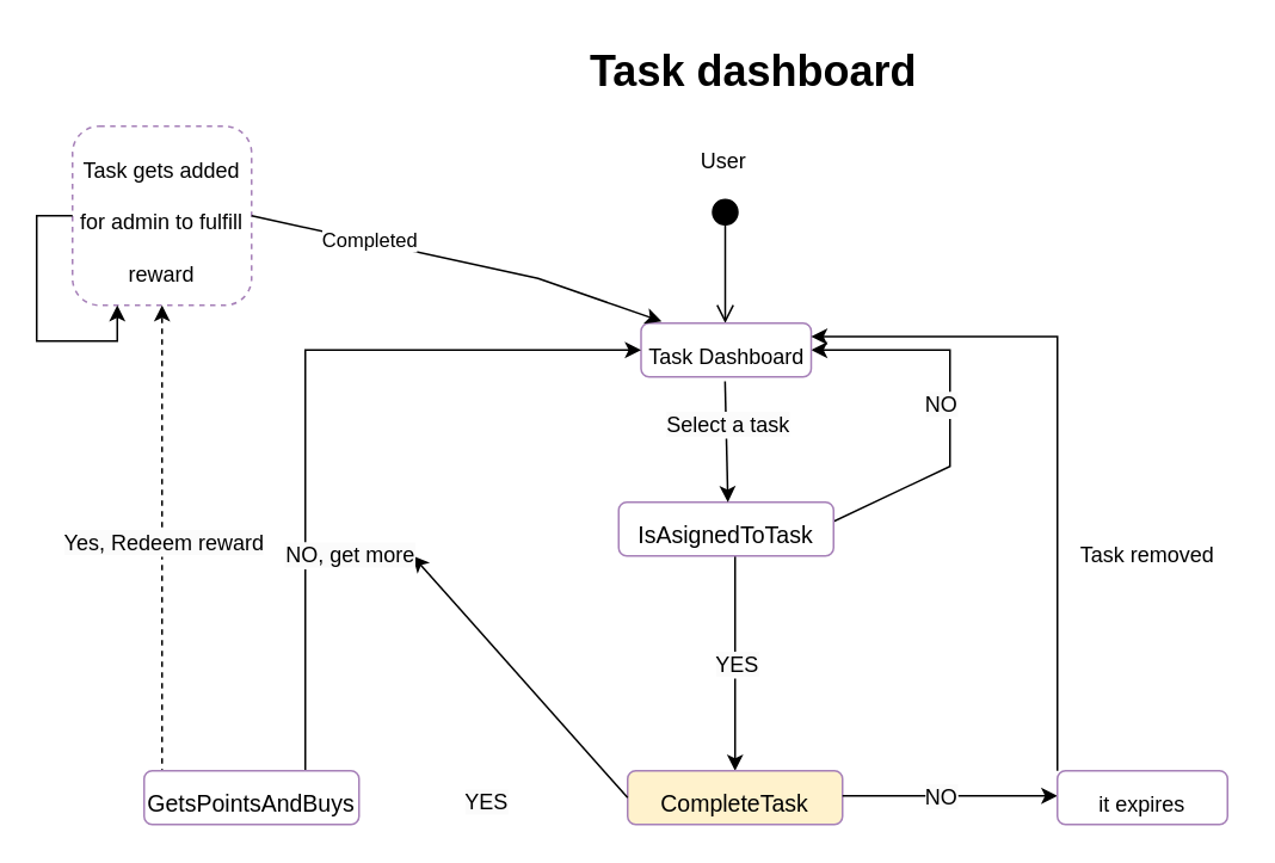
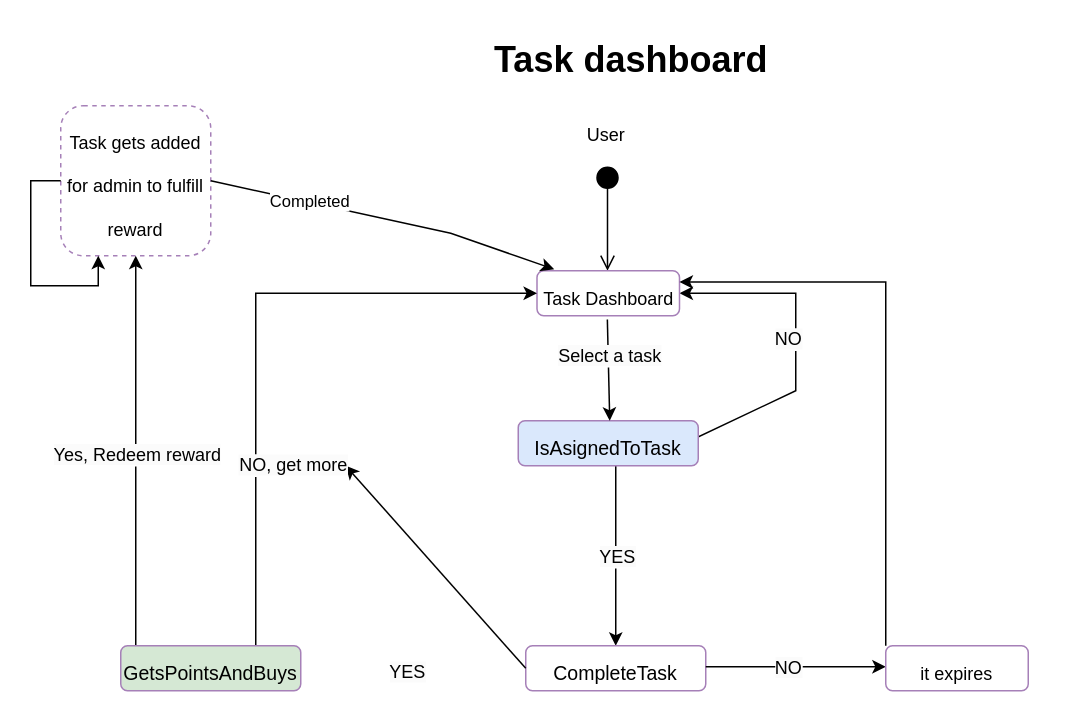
- <mxCell id="8" value="&lt;font style=&quot;font-size: 13px;&quot;&gt;IsAsignedToTask&lt;/font&gt;" style="rounded=1;whiteSpace=wrap;html=1;shadow=0;strokeColor=#A680B8;fontSize=24;fillColor=#FFFFFF;" parent="1" vertex="1"><mxGeometry x="345" y="280" width="120" height="30" as="geometry" /></mxCell>
+ <mxCell id="8" value="&lt;font style=&quot;font-size: 13px;&quot;&gt;IsAsignedToTask&lt;/font&gt;" style="rounded=1;whiteSpace=wrap;html=1;shadow=0;strokeColor=#A680B8;fontSize=24;fillColor=#dae8fc;" parent="1" vertex="1"><mxGeometry x="345" y="280" width="120" height="30" as="geometry" /></mxCell>
- <mxCell id="28" value="Task removed" style="text;html=1;align=center;verticalAlign=middle;resizable=0;points=[];autosize=1;strokeColor=none;fillColor=none;" vertex="1" parent="1"><mxGeometry x="590" y="295" width="100" height="30" as="geometry" /></mxCell>
- <mxCell id="20" style="edgeStyle=orthogonalEdgeStyle;rounded=0;orthogonalLoop=1;jettySize=auto;html=1;exitX=0.25;exitY=0;exitDx=0;exitDy=0;fontSize=13;entryX=0.5;entryY=1;entryDx=0;entryDy=0;dashed=1;" parent="1" source="22" target="3" edge="1"><mxGeometry relative="1" as="geometry"><mxPoint x="110" y="290" as="targetPoint" /><Array as="points"><mxPoint x="90" y="430" /></Array></mxGeometry></mxCell>
+ <mxCell id="20" style="edgeStyle=orthogonalEdgeStyle;rounded=0;orthogonalLoop=1;jettySize=auto;html=1;exitX=0.25;exitY=0;exitDx=0;exitDy=0;fontSize=13;entryX=0.5;entryY=1;entryDx=0;entryDy=0;" parent="1" source="22" target="3" edge="1"><mxGeometry relative="1" as="geometry"><mxPoint x="110" y="290" as="targetPoint" /><Array as="points"><mxPoint x="90" y="430" /></Array></mxGeometry></mxCell>
- <mxCell id="22" value="&lt;font style=&quot;font-size: 13px;&quot;&gt;GetsPointsAndBuys&lt;/font&gt;" style="rounded=1;whiteSpace=wrap;html=1;shadow=0;strokeColor=#A680B8;fontSize=24;fillColor=#FFFFFF;" parent="1" vertex="1"><mxGeometry x="80" y="430" width="120" height="30" as="geometry" /></mxCell>
+ <mxCell id="22" value="&lt;font style=&quot;font-size: 13px;&quot;&gt;GetsPointsAndBuys&lt;/font&gt;" style="rounded=1;whiteSpace=wrap;html=1;shadow=0;strokeColor=#A680B8;fontSize=24;fillColor=#d5e8d4;" parent="1" vertex="1"><mxGeometry x="80" y="430" width="120" height="30" as="geometry" /></mxCell>
- <mxCell id="13" value="&lt;font style=&quot;font-size: 13px;&quot;&gt;CompleteTask&lt;/font&gt;" style="rounded=1;whiteSpace=wrap;html=1;shadow=0;strokeColor=#A680B8;fontSize=24;fillColor=#fff2cc;" parent="1" vertex="1"><mxGeometry x="350" y="430" width="120" height="30" as="geometry" /></mxCell>
+ <mxCell id="13" value="&lt;font style=&quot;font-size: 13px;&quot;&gt;CompleteTask&lt;/font&gt;" style="rounded=1;whiteSpace=wrap;html=1;shadow=0;strokeColor=#A680B8;fontSize=24;fillColor=#FFFFFF;" parent="1" vertex="1"><mxGeometry x="350" y="430" width="120" height="30" as="geometry" /></mxCell>
